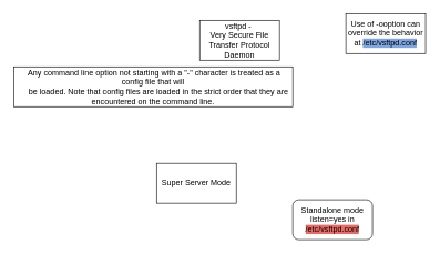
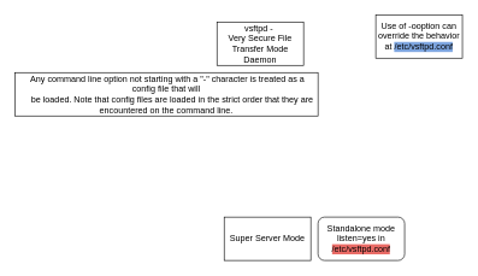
- <mxCell id="3" value="vsftpd -&amp;nbsp;&lt;div&gt;Very Secure File Transfer Protocol Daemon&lt;/div&gt;" style="rounded=0;whiteSpace=wrap;html=1;" vertex="1" parent="1"><mxGeometry x="300" y="30" width="120" height="60" as="geometry" /></mxCell>
+ <mxCell id="3" value="vsftpd -&amp;nbsp;&lt;div&gt;Very Secure File Transfer Mode Daemon&lt;/div&gt;" style="rounded=0;whiteSpace=wrap;html=1;" vertex="1" parent="1"><mxGeometry x="300" y="30" width="120" height="60" as="geometry" /></mxCell>
- <mxCell id="2" value="Super Server Mode" style="rounded=0;whiteSpace=wrap;html=1;" vertex="1" parent="1"><mxGeometry x="235" y="245" width="120" height="60" as="geometry" /></mxCell>
+ <mxCell id="2" value="Super Server Mode" style="rounded=0;whiteSpace=wrap;html=1;" vertex="1" parent="1"><mxGeometry x="310" y="300" width="120" height="60" as="geometry" /></mxCell>
